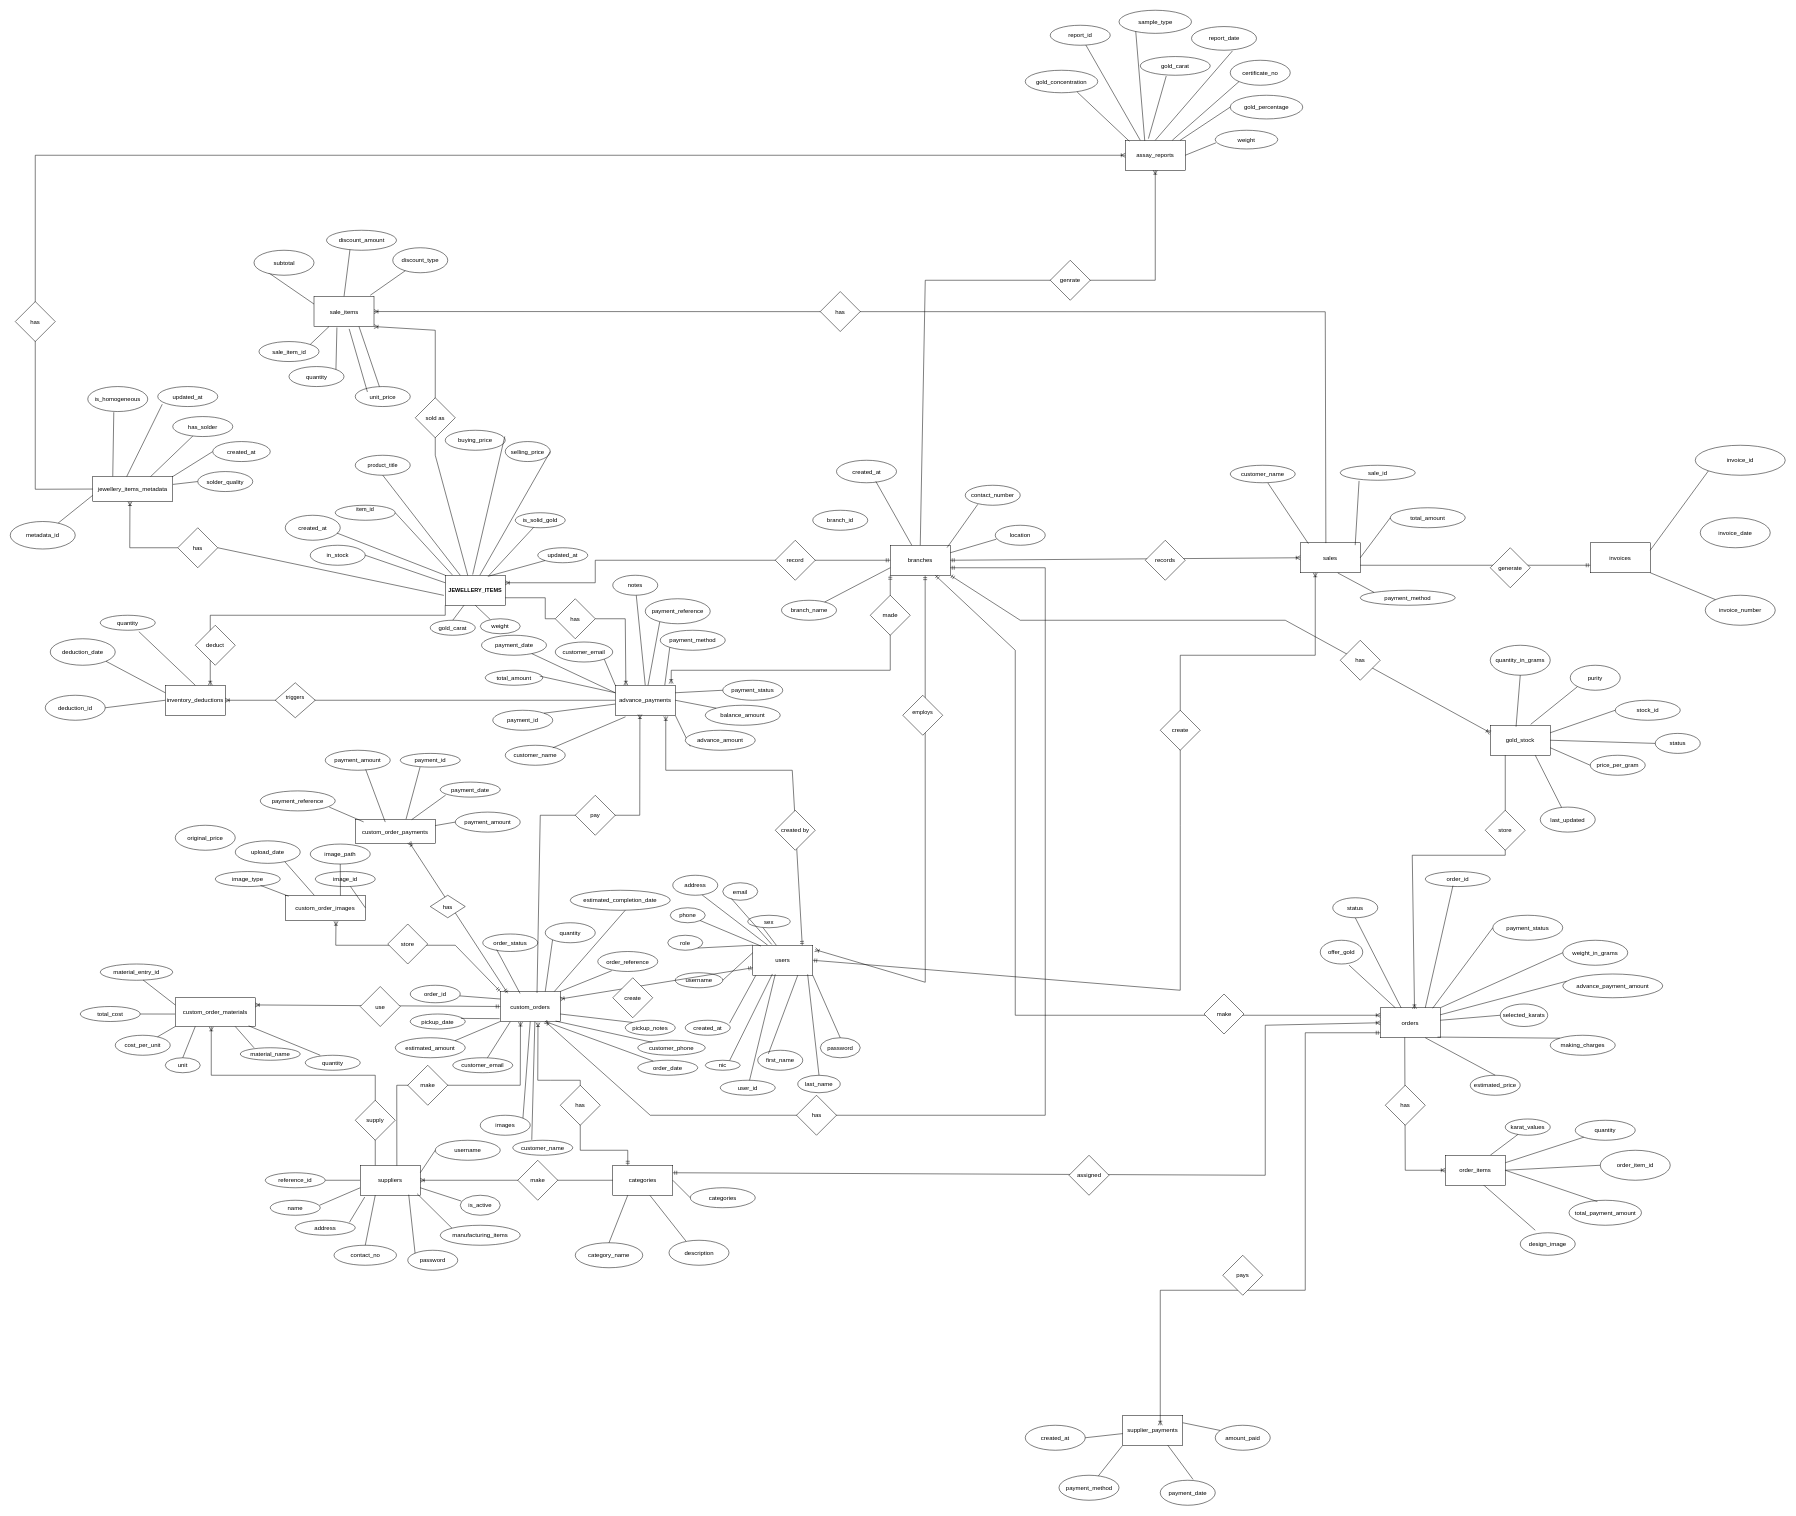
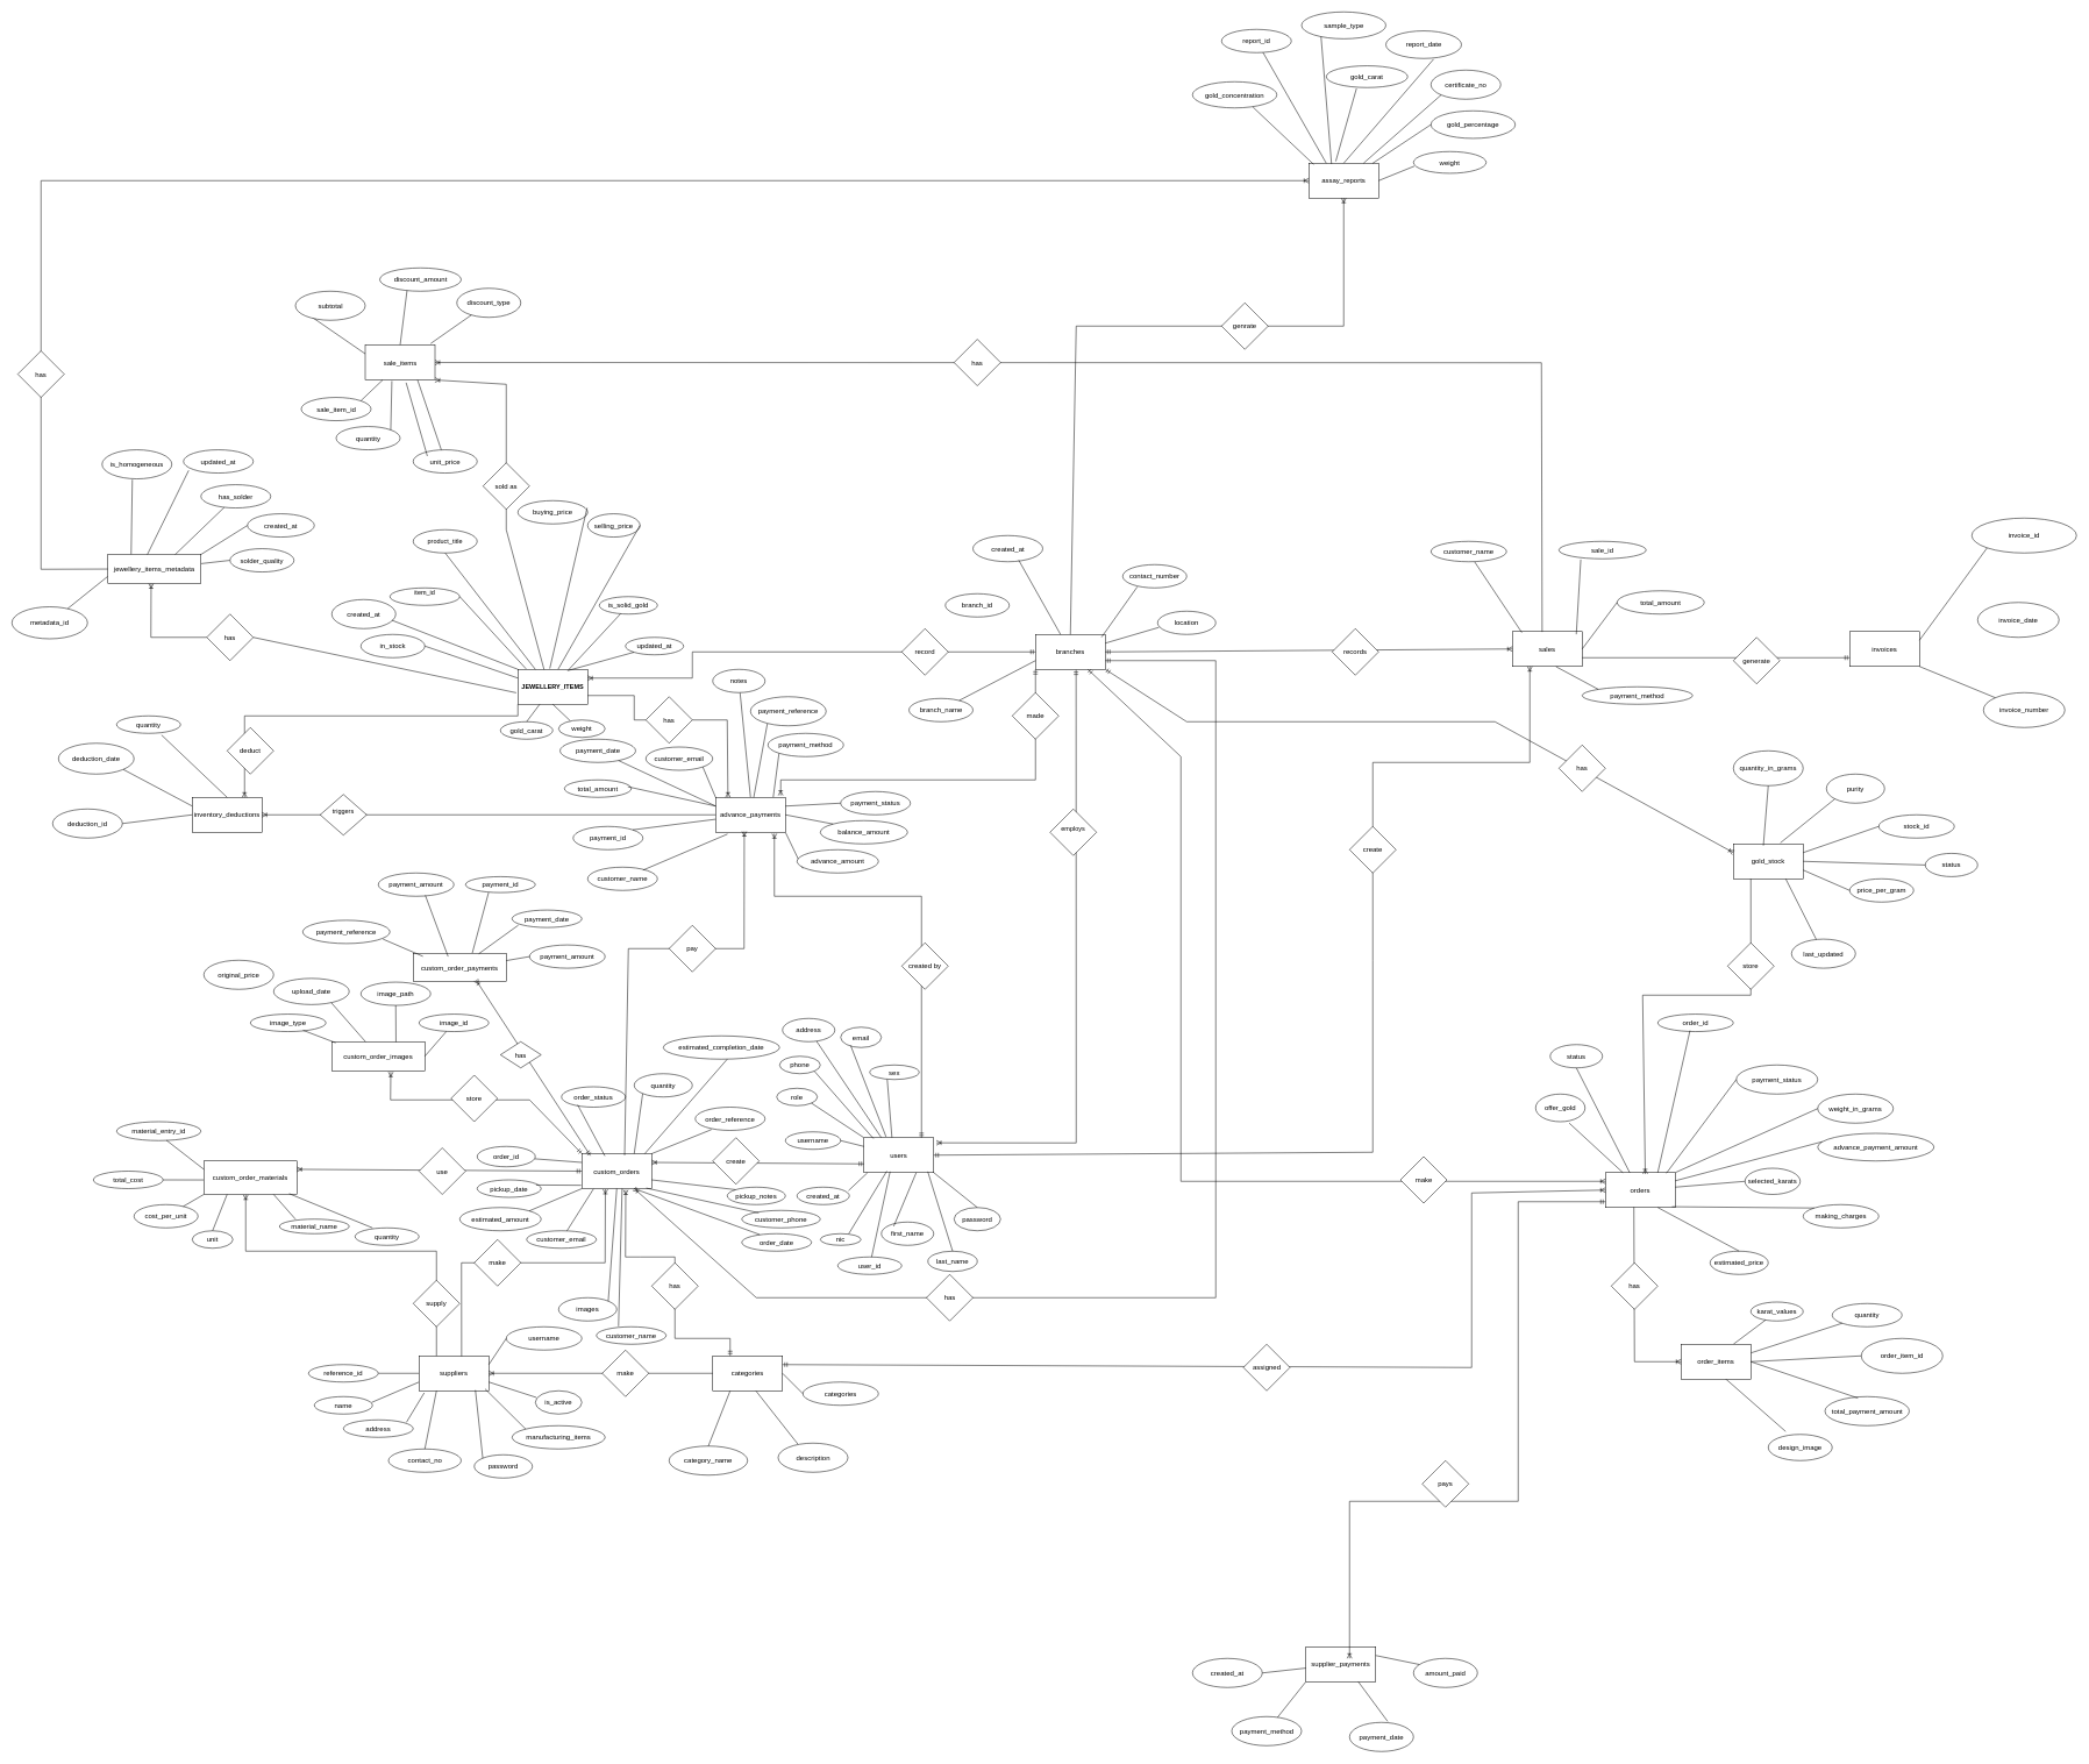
- <mxCell id="230" value="image_id" style="ellipse;whiteSpace=wrap;html=1;" vertex="1" parent="1"><mxGeometry x="630" y="1742.6" width="120" height="30" as="geometry" /></mxCell>
+ <mxCell id="230" value="image_id" style="ellipse;whiteSpace=wrap;html=1;" vertex="1" parent="1"><mxGeometry x="720" y="1742.6" width="120" height="30" as="geometry" /></mxCell>
- <mxCell id="107" value="users" style="rounded=0;whiteSpace=wrap;html=1;" vertex="1" parent="1"><mxGeometry x="1505" y="1890" width="120" height="60" as="geometry" /></mxCell>
+ <mxCell id="107" value="users" style="rounded=0;whiteSpace=wrap;html=1;" vertex="1" parent="1"><mxGeometry x="1485" y="1955" width="120" height="60" as="geometry" /></mxCell>
